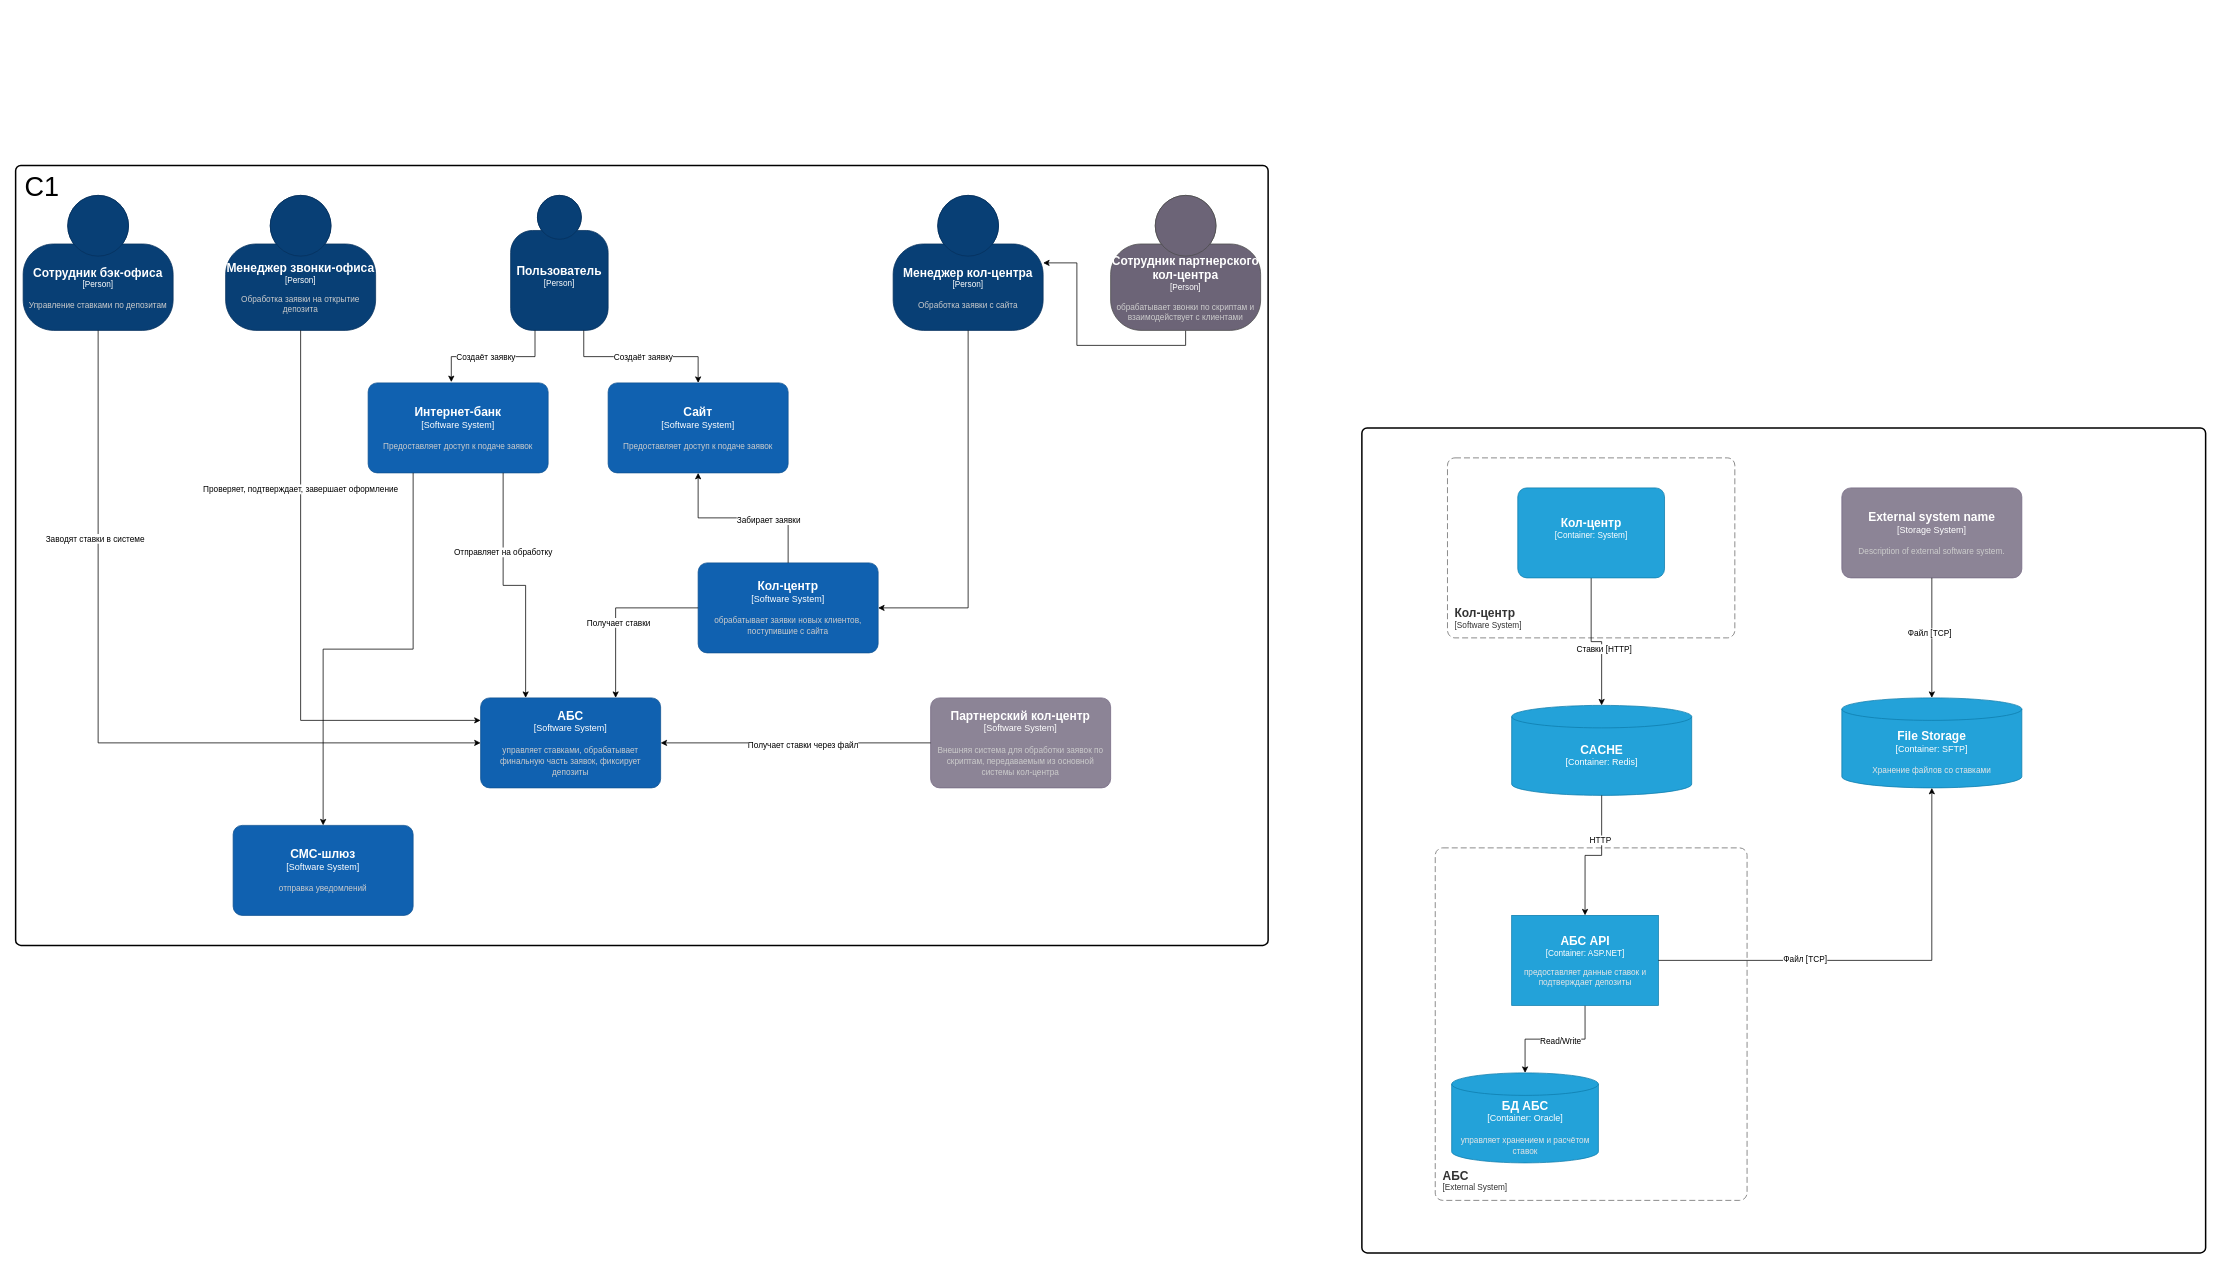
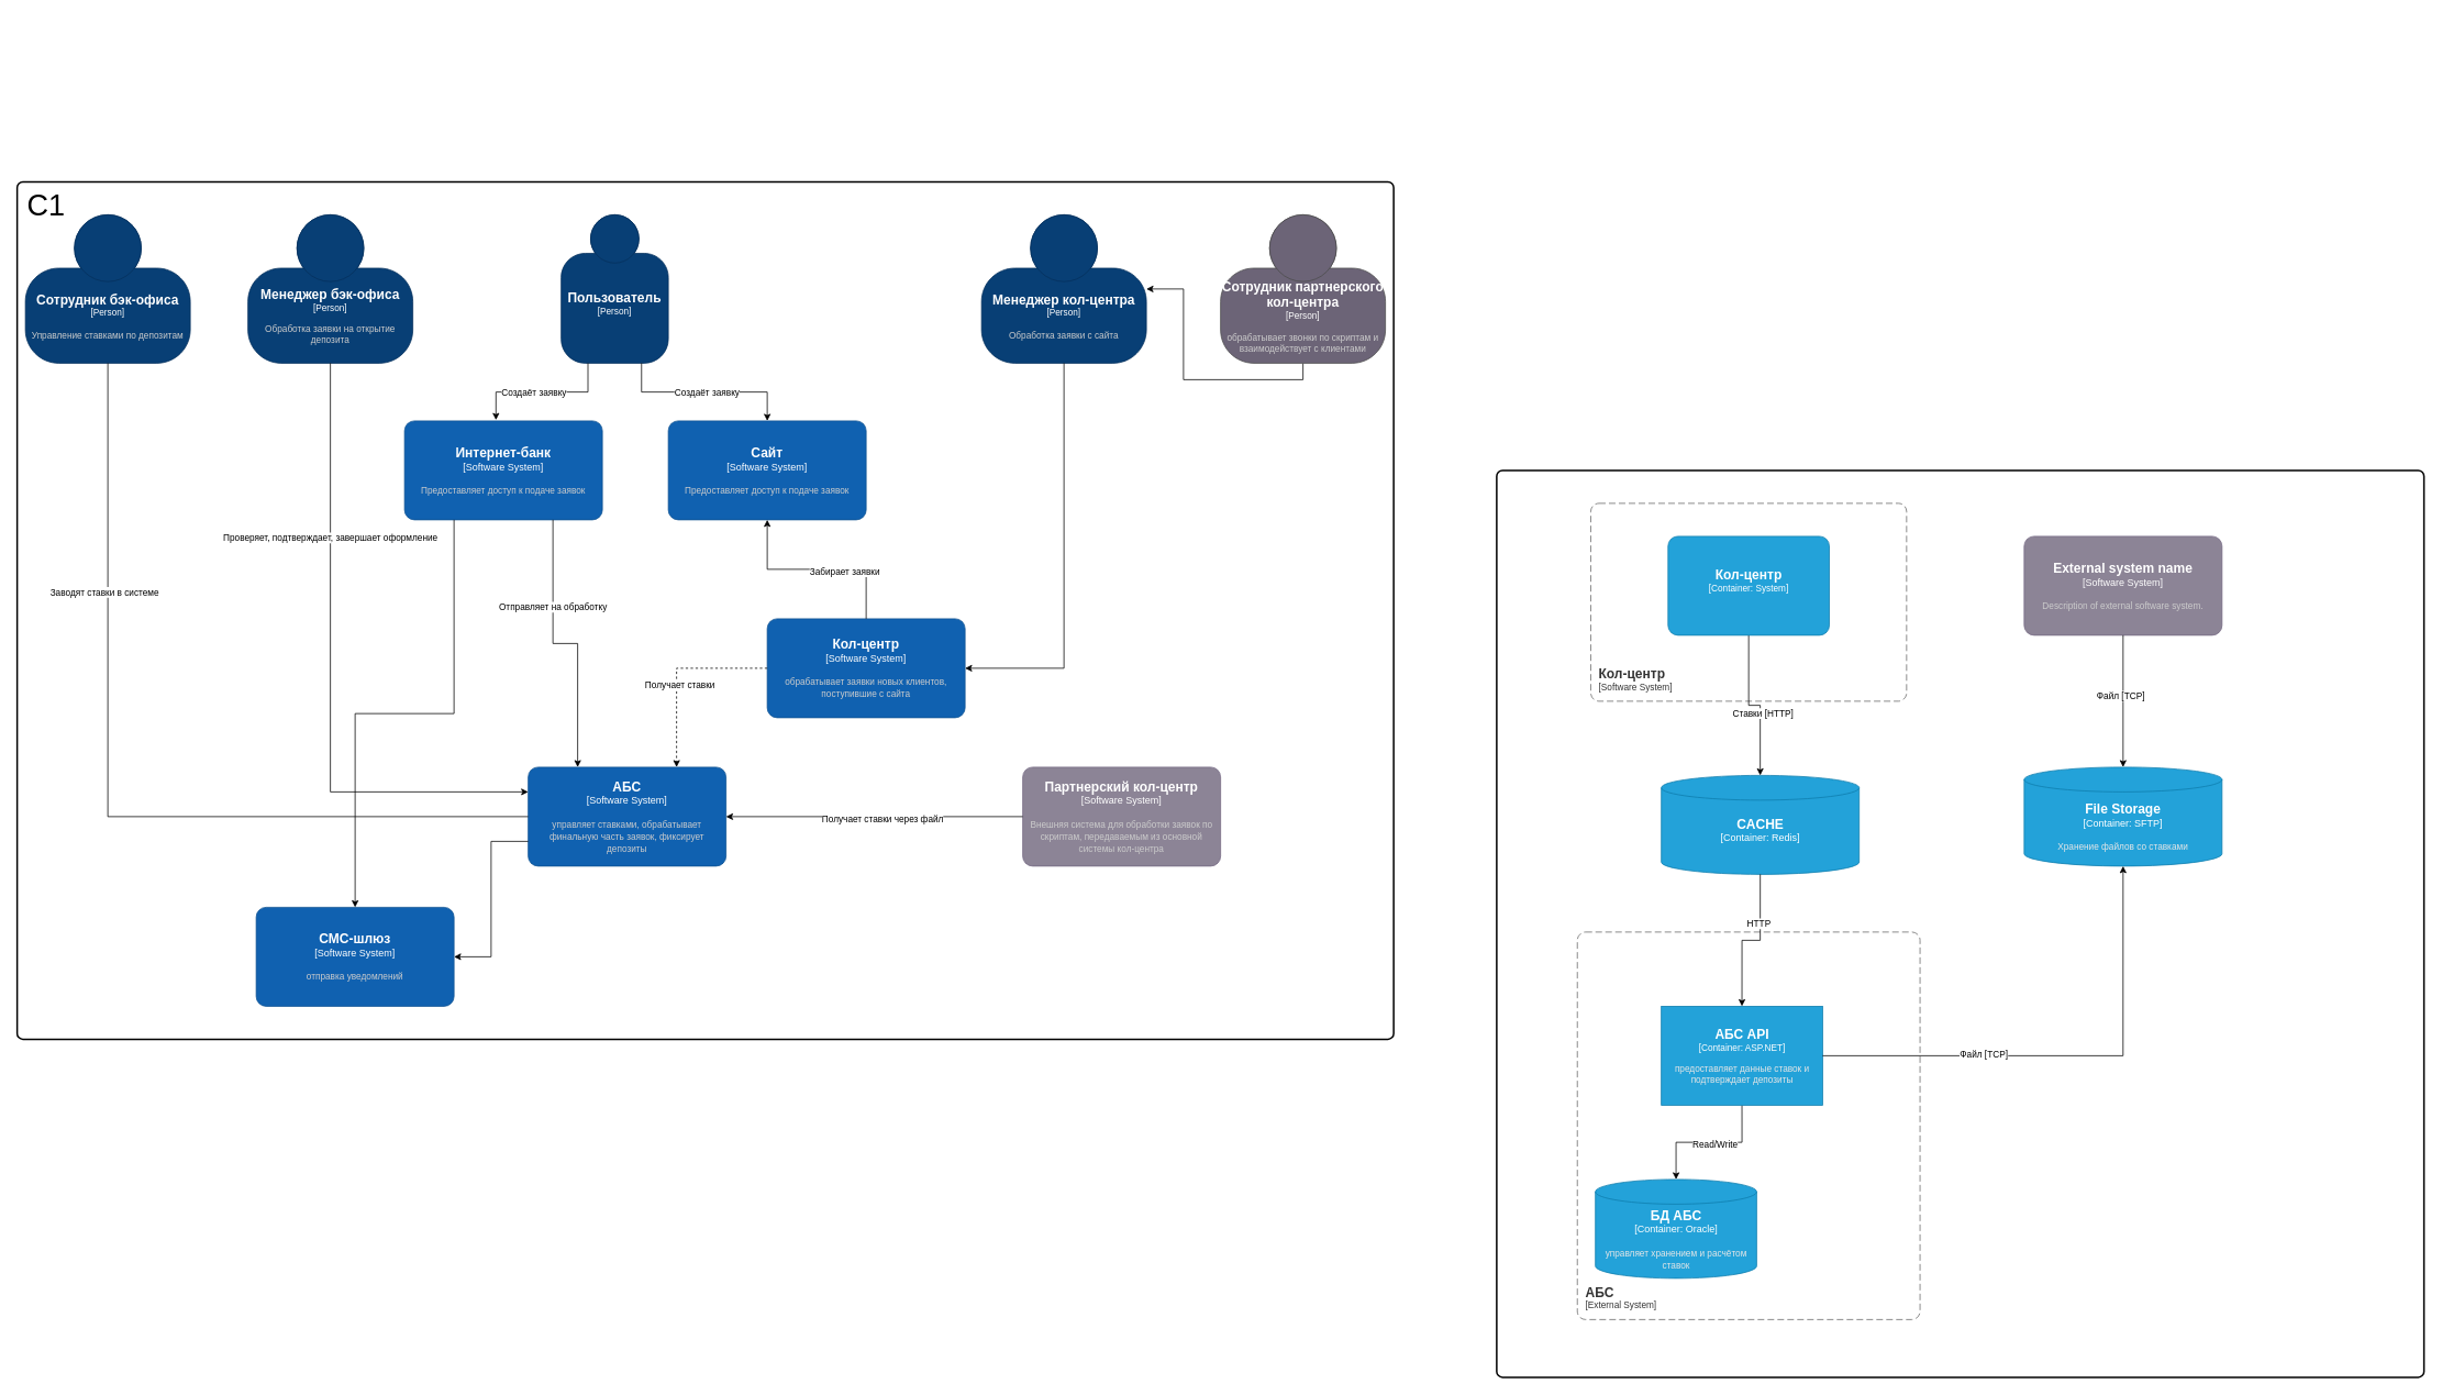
- <mxCell id="20" value="&lt;font style=&quot;font-size: 16px&quot;&gt;&lt;b&gt;Менеджер звонки-офиса&lt;/b&gt;&lt;/font&gt;&lt;div&gt;[Person]&lt;/div&gt;&lt;br&gt;&lt;div&gt;&lt;font style=&quot;font-size: 11px&quot;&gt;&lt;font color=&quot;#cccccc&quot;&gt;Обработка заявки на открытие депозита&lt;/font&gt;&lt;/div&gt;" style="html=1;fontSize=11;dashed=0;whiteSpace=wrap;fillColor=#083F75;strokeColor=#06315C;fontColor=#ffffff;shape=mxgraph.c4.person2;align=center;metaEdit=1;points=[[0.5,0,0],[1,0.5,0],[1,0.75,0],[0.75,1,0],[0.5,1,0],[0.25,1,0],[0,0.75,0],[0,0.5,0]];resizable=0;" parent="1" vertex="1"><mxGeometry x="300" y="260" width="200" height="180" as="geometry" /></mxCell>
+ <mxCell id="20" value="&lt;font style=&quot;font-size: 16px&quot;&gt;&lt;b&gt;Менеджер бэк-офиса&lt;/b&gt;&lt;/font&gt;&lt;div&gt;[Person]&lt;/div&gt;&lt;br&gt;&lt;div&gt;&lt;font style=&quot;font-size: 11px&quot;&gt;&lt;font color=&quot;#cccccc&quot;&gt;Обработка заявки на открытие депозита&lt;/font&gt;&lt;/div&gt;" style="html=1;fontSize=11;dashed=0;whiteSpace=wrap;fillColor=#083F75;strokeColor=#06315C;fontColor=#ffffff;shape=mxgraph.c4.person2;align=center;metaEdit=1;points=[[0.5,0,0],[1,0.5,0],[1,0.75,0],[0.75,1,0],[0.5,1,0],[0.25,1,0],[0,0.75,0],[0,0.5,0]];resizable=0;" parent="1" vertex="1"><mxGeometry x="300" y="260" width="200" height="180" as="geometry" /></mxCell>
- <mxCell id="44" value="&lt;font style=&quot;font-size: 16px&quot;&gt;&lt;b&gt;External system name&lt;/b&gt;&lt;/font&gt;&lt;div&gt;[Storage System]&lt;/div&gt;&lt;br&gt;&lt;div&gt;&lt;font style=&quot;font-size: 11px&quot;&gt;&lt;font color=&quot;#cccccc&quot;&gt;Description of external software system.&lt;/font&gt;&lt;/div&gt;" style="rounded=1;whiteSpace=wrap;html=1;labelBackgroundColor=none;fillColor=#8C8496;fontColor=#ffffff;align=center;arcSize=10;strokeColor=#736782;metaEdit=1;resizable=0;points=[[0.25,0,0],[0.5,0,0],[0.75,0,0],[1,0.25,0],[1,0.5,0],[1,0.75,0],[0.75,1,0],[0.5,1,0],[0.25,1,0],[0,0.75,0],[0,0.5,0],[0,0.25,0]];" vertex="1" parent="30"><mxGeometry x="639.946" y="630" width="240" height="120" as="geometry" /></mxCell>
+ <mxCell id="44" value="&lt;font style=&quot;font-size: 16px&quot;&gt;&lt;b&gt;External system name&lt;/b&gt;&lt;/font&gt;&lt;div&gt;[Software System]&lt;/div&gt;&lt;br&gt;&lt;div&gt;&lt;font style=&quot;font-size: 11px&quot;&gt;&lt;font color=&quot;#cccccc&quot;&gt;Description of external software system.&lt;/font&gt;&lt;/div&gt;" style="rounded=1;whiteSpace=wrap;html=1;labelBackgroundColor=none;fillColor=#8C8496;fontColor=#ffffff;align=center;arcSize=10;strokeColor=#736782;metaEdit=1;resizable=0;points=[[0.25,0,0],[0.5,0,0],[0.75,0,0],[1,0.25,0],[1,0.5,0],[1,0.75,0],[0.75,1,0],[0.5,1,0],[0.25,1,0],[0,0.75,0],[0,0.5,0],[0,0.25,0]];" vertex="1" parent="30"><mxGeometry x="639.946" y="630" width="240" height="120" as="geometry" /></mxCell>
- <mxCell id="18" style="edgeStyle=orthogonalEdgeStyle;rounded=0;orthogonalLoop=1;jettySize=auto;html=1;exitX=0;exitY=0.5;exitDx=0;exitDy=0;exitPerimeter=0;entryX=0.75;entryY=0;entryDx=0;entryDy=0;entryPerimeter=0;" parent="1" source="6" target="5" edge="1"><mxGeometry relative="1" as="geometry" /></mxCell>
+ <mxCell id="18" style="edgeStyle=orthogonalEdgeStyle;rounded=0;orthogonalLoop=1;jettySize=auto;html=1;exitX=0;exitY=0.5;exitDx=0;exitDy=0;exitPerimeter=0;entryX=0.75;entryY=0;entryDx=0;entryDy=0;entryPerimeter=0;dashed=1;" parent="1" source="6" target="5" edge="1"><mxGeometry relative="1" as="geometry" /></mxCell>
- <mxCell id="27" style="edgeStyle=orthogonalEdgeStyle;rounded=0;orthogonalLoop=1;jettySize=auto;html=1;exitX=0.5;exitY=1;exitDx=0;exitDy=0;exitPerimeter=0;entryX=0;entryY=0.5;entryDx=0;entryDy=0;entryPerimeter=0;" parent="1" source="26" target="5" edge="1"><mxGeometry relative="1" as="geometry" /></mxCell>
+ <mxCell id="27" style="edgeStyle=orthogonalEdgeStyle;rounded=0;orthogonalLoop=1;jettySize=auto;html=1;exitX=0.5;exitY=1;exitDx=0;exitDy=0;exitPerimeter=0;entryX=0;entryY=0.5;entryDx=0;entryDy=0;entryPerimeter=0;endArrow=none;" parent="1" source="26" target="5" edge="1"><mxGeometry relative="1" as="geometry" /></mxCell>
+ <mxCell id="22" style="edgeStyle=orthogonalEdgeStyle;rounded=0;orthogonalLoop=1;jettySize=auto;html=1;exitX=0;exitY=0.75;exitDx=0;exitDy=0;exitPerimeter=0;entryX=1;entryY=0.5;entryDx=0;entryDy=0;entryPerimeter=0;" parent="1" source="5" target="7" edge="1"><mxGeometry relative="1" as="geometry" /></mxCell>
